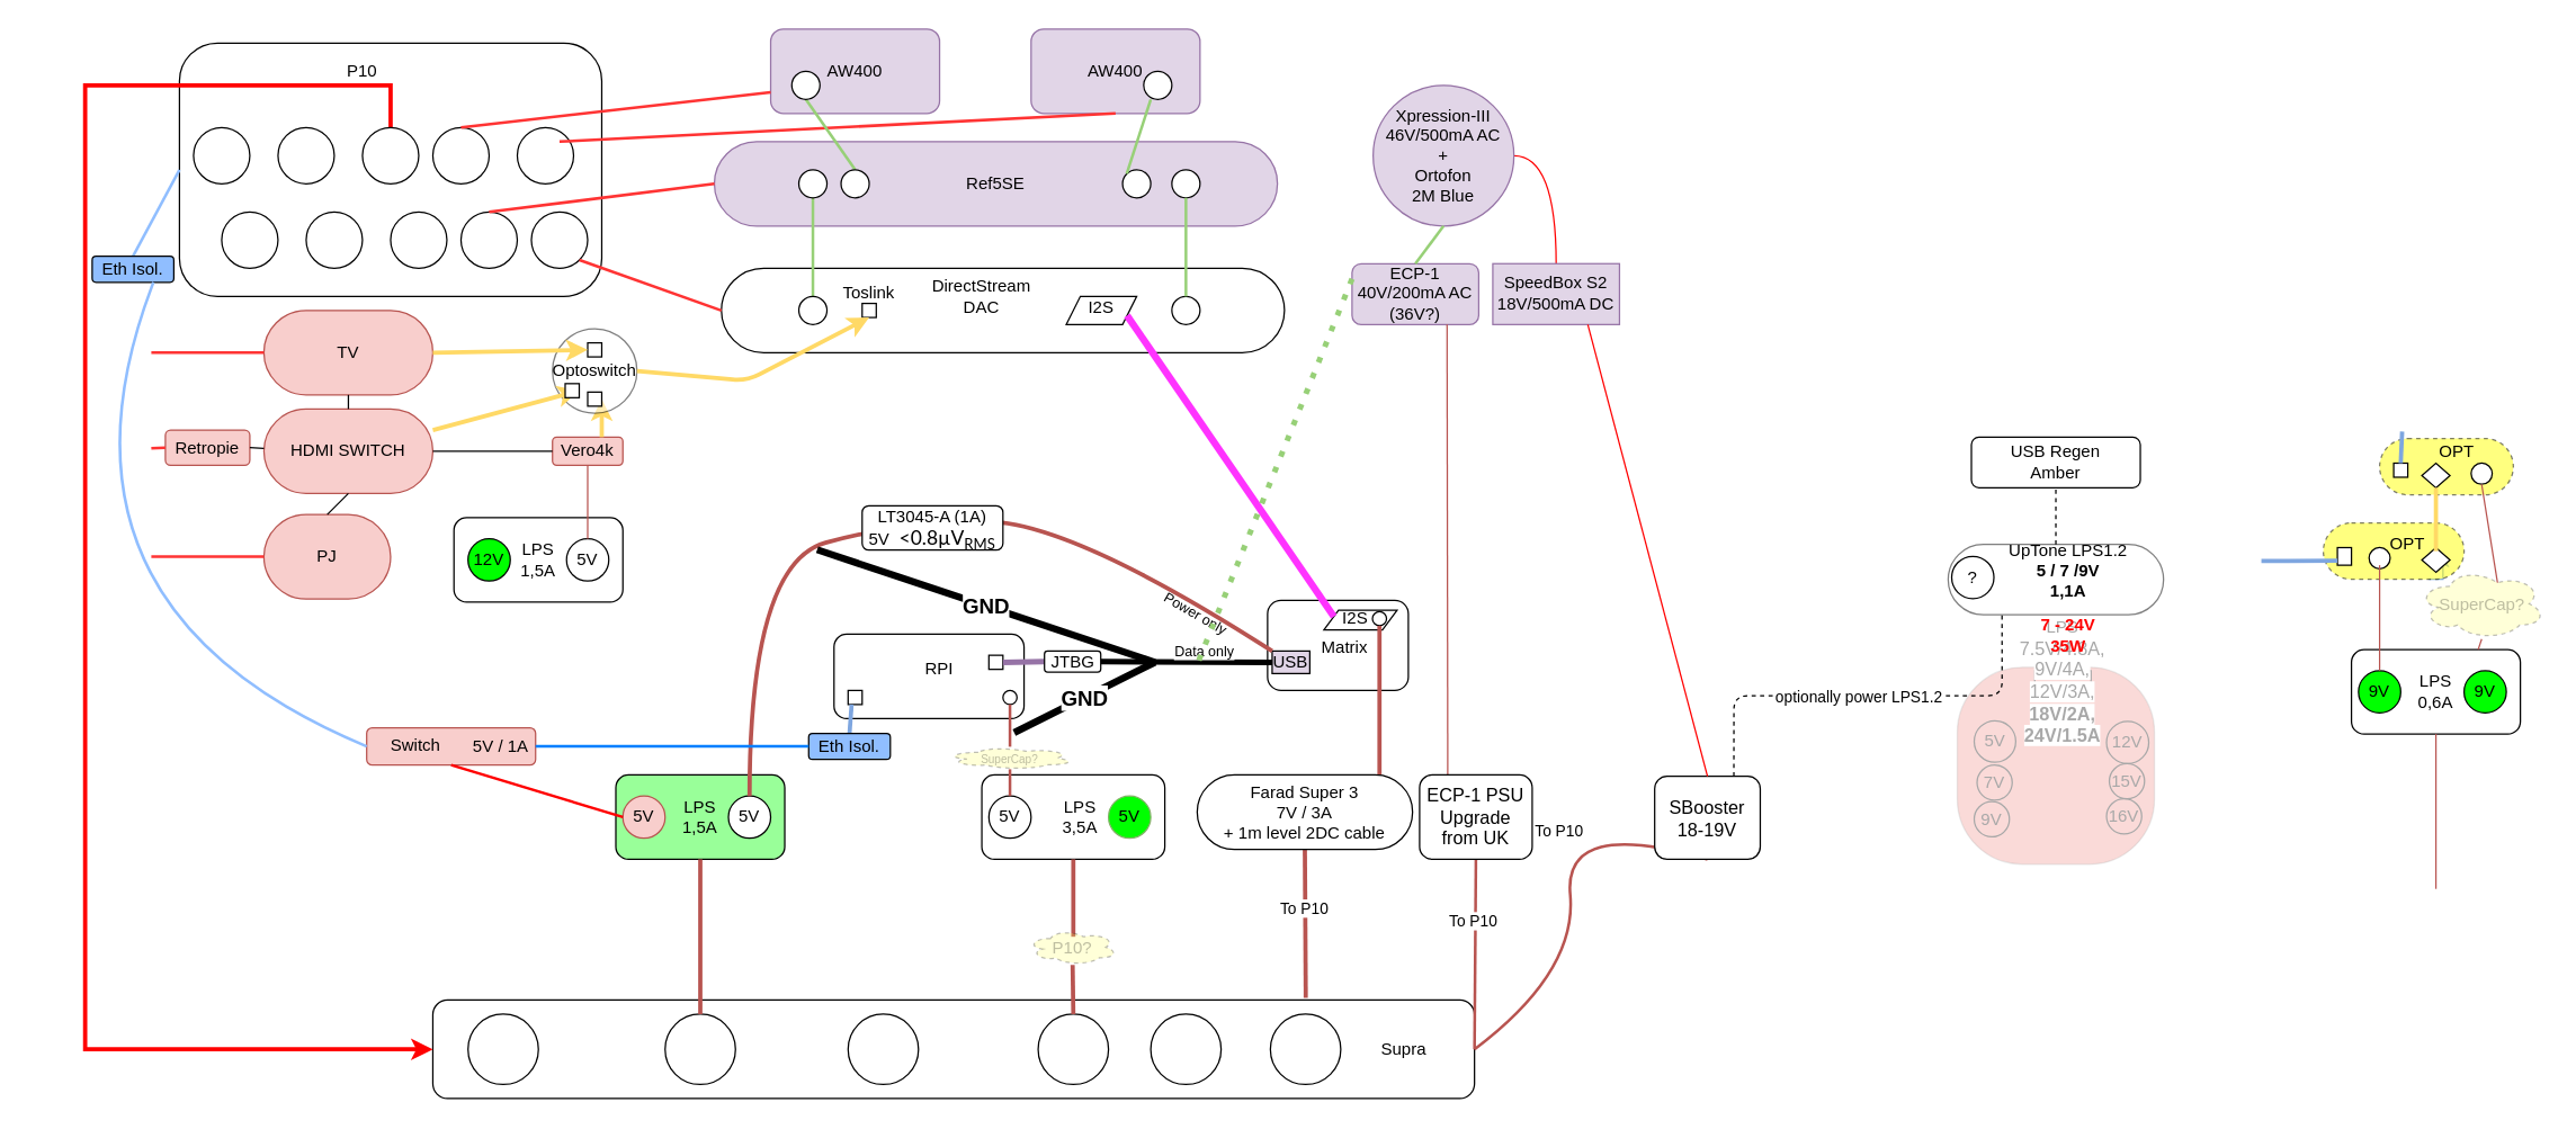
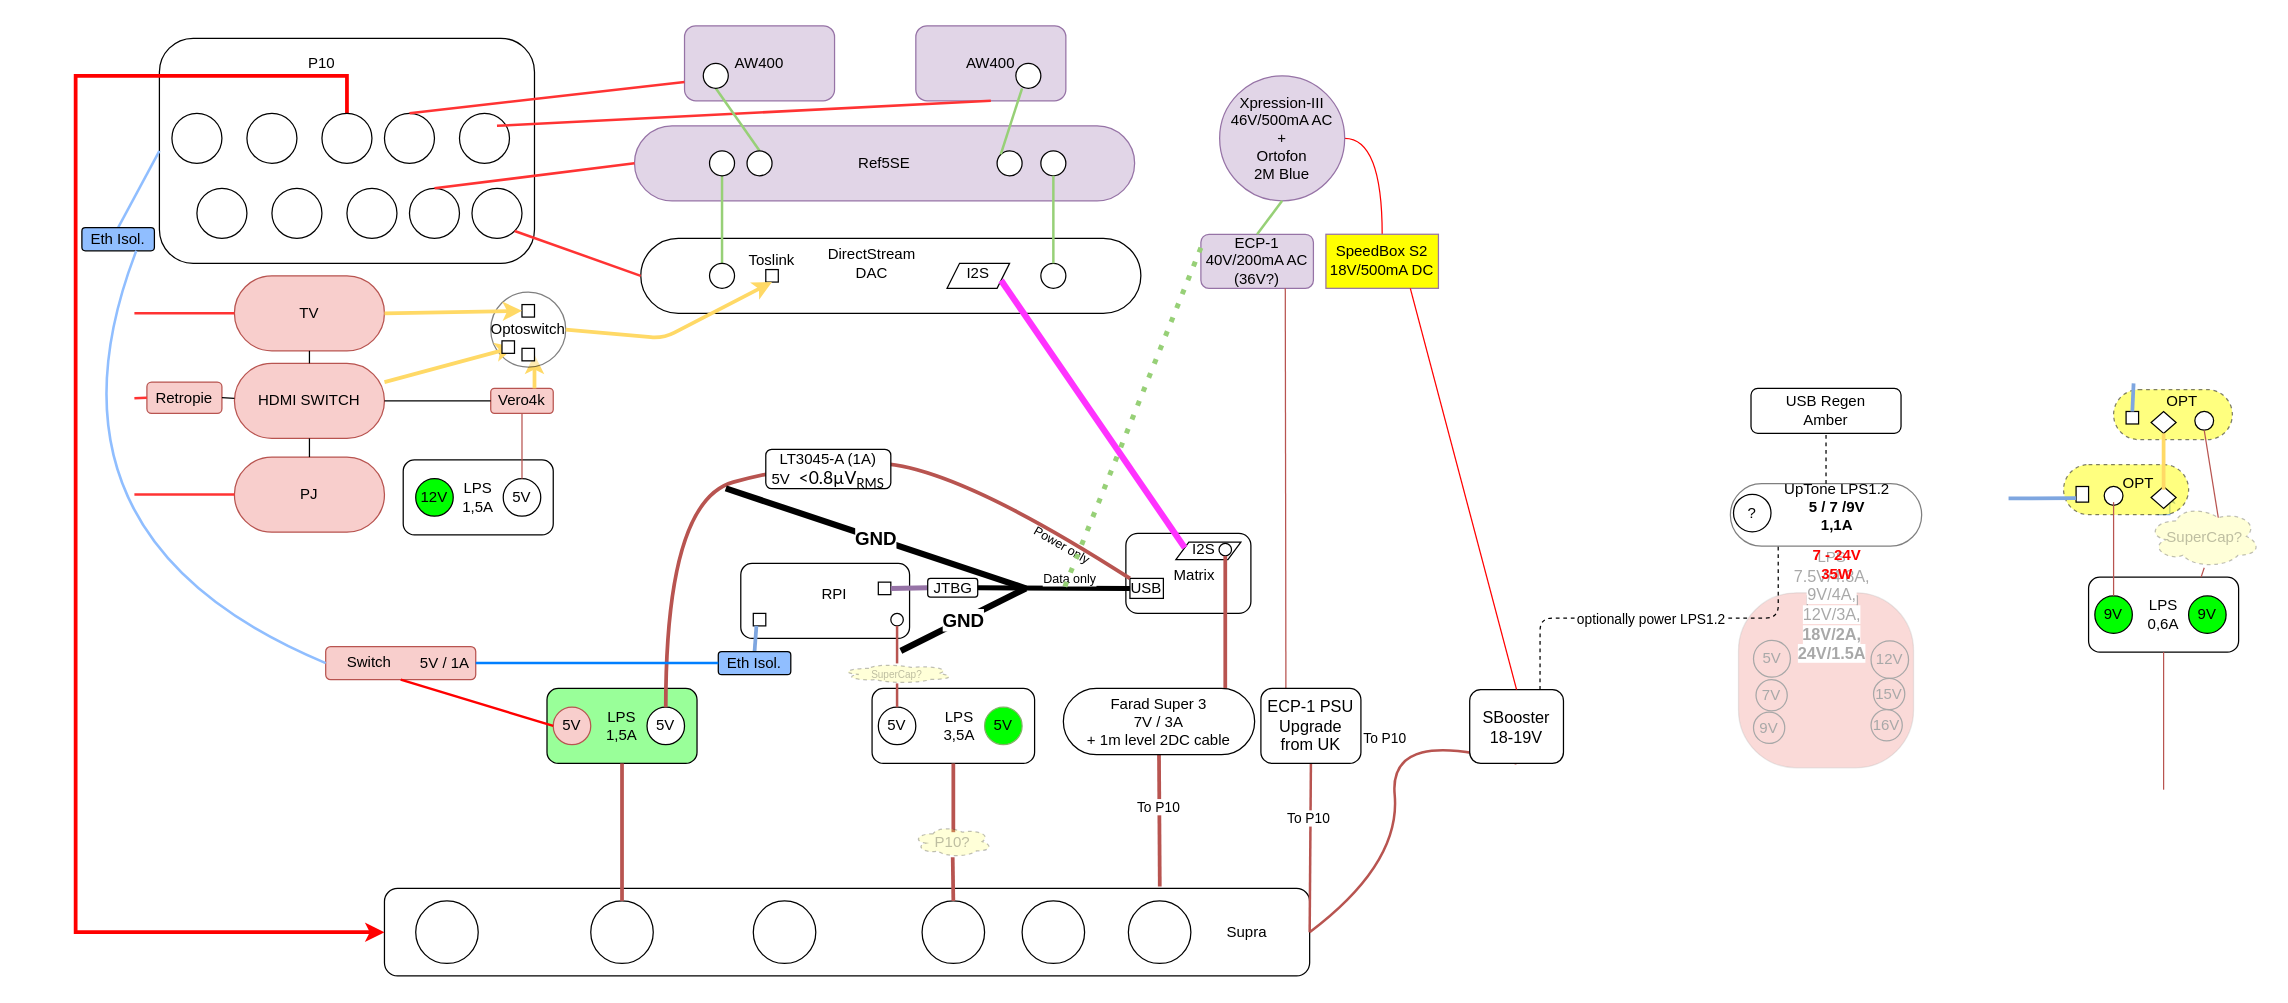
- <mxCell id="167" value="SpeedBox S2&lt;br&gt;18V/500mA DC" style="rounded=0;whiteSpace=wrap;html=1;fillColor=#e1d5e7;strokeColor=#9673a6;" parent="1" vertex="1"><mxGeometry x="1060" y="186.75" width="90" height="43.25" as="geometry" /></mxCell>
+ <mxCell id="167" value="SpeedBox S2&lt;br&gt;18V/500mA DC" style="rounded=0;whiteSpace=wrap;html=1;fillColor=#ffff00;strokeColor=#9673a6;" parent="1" vertex="1"><mxGeometry x="1060" y="186.75" width="90" height="43.25" as="geometry" /></mxCell>
- <mxCell id="121" value="PJ" style="rounded=1;whiteSpace=wrap;html=1;fillColor=#f8cecc;arcSize=50;strokeColor=#b85450;" parent="1" vertex="1"><mxGeometry x="187" y="365" width="90" height="60" as="geometry" /></mxCell>
+ <mxCell id="121" value="PJ" style="rounded=1;whiteSpace=wrap;html=1;fillColor=#f8cecc;arcSize=50;strokeColor=#b85450;" parent="1" vertex="1"><mxGeometry x="187" y="365" width="120" height="60" as="geometry" /></mxCell>
- <mxCell id="60" value="USB" style="rounded=0;whiteSpace=wrap;html=1;fillColor=#e1d5e7;" parent="1" vertex="1"><mxGeometry x="903.25" y="462" width="26.75" height="16" as="geometry" /></mxCell>
+ <mxCell id="60" value="USB" style="rounded=0;whiteSpace=wrap;html=1;" parent="1" vertex="1"><mxGeometry x="903.25" y="462" width="26.75" height="16" as="geometry" /></mxCell>
